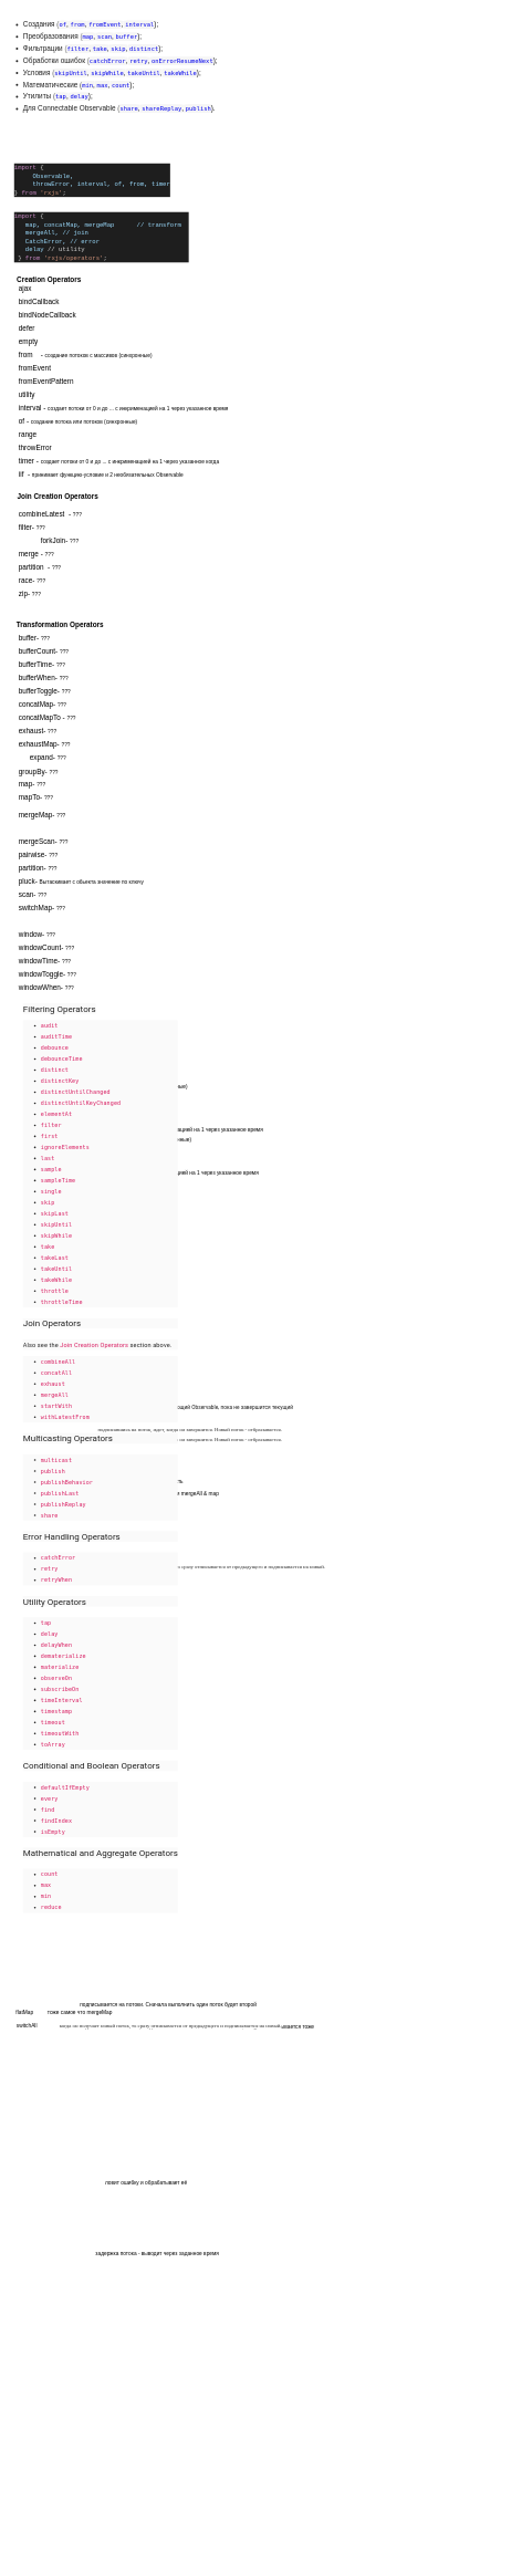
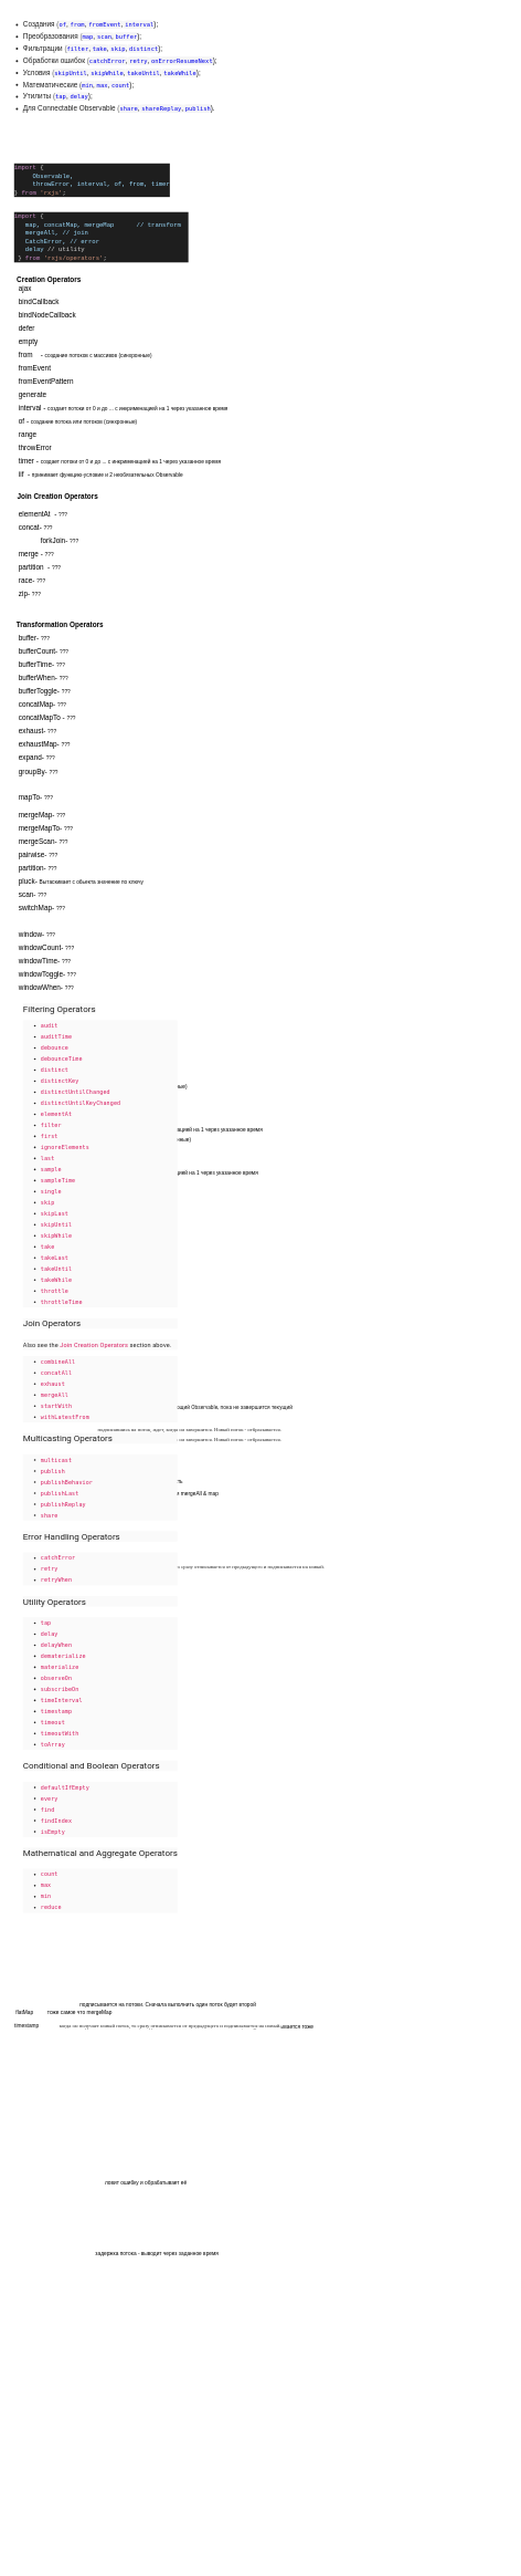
- <mxCell id="37" value="&lt;div&gt;utility&lt;/div&gt;" style="text;html=1;align=left;verticalAlign=middle;resizable=0;points=[];autosize=1;fontSize=16;" parent="1" vertex="1"><mxGeometry x="40" y="880" width="80" height="20" as="geometry" /></mxCell>
+ <mxCell id="37" value="&lt;div&gt;generate&lt;/div&gt;" style="text;html=1;align=left;verticalAlign=middle;resizable=0;points=[];autosize=1;fontSize=16;" parent="1" vertex="1"><mxGeometry x="40" y="880" width="80" height="20" as="geometry" /></mxCell>
- <mxCell id="43" value="&lt;span style=&quot;&quot;&gt;timer -&amp;nbsp;&lt;/span&gt;&lt;span style=&quot;font-size: 12px;&quot;&gt;создает потоки oт 0 и до ... с инкрименацией на 1 через указанное когда&lt;br&gt;&lt;/span&gt;" style="text;html=1;align=left;verticalAlign=middle;resizable=0;points=[];autosize=1;fontSize=16;" parent="1" vertex="1"><mxGeometry x="40" y="1030" width="470" height="20" as="geometry" /></mxCell>
+ <mxCell id="43" value="&lt;span style=&quot;&quot;&gt;timer -&amp;nbsp;&lt;/span&gt;&lt;span style=&quot;font-size: 12px;&quot;&gt;создает потоки oт 0 и до ... с инкрименацией на 1 через указанное время&lt;br&gt;&lt;/span&gt;" style="text;html=1;align=left;verticalAlign=middle;resizable=0;points=[];autosize=1;fontSize=16;" parent="1" vertex="1"><mxGeometry x="40" y="1030" width="470" height="20" as="geometry" /></mxCell>
- <mxCell id="46" value="&lt;span&gt;combineLatest&amp;nbsp;&lt;/span&gt;&amp;nbsp;- &lt;span style=&quot;font-size: 12px&quot;&gt;???&lt;/span&gt;" style="text;html=1;align=left;verticalAlign=middle;resizable=0;points=[];autosize=1;fontSize=16;" vertex="1" parent="1"><mxGeometry x="40" y="1149" width="160" height="20" as="geometry" /></mxCell>
+ <mxCell id="46" value="&lt;span&gt;elementAt&amp;nbsp;&lt;/span&gt;&amp;nbsp;- &lt;span style=&quot;font-size: 12px&quot;&gt;???&lt;/span&gt;" style="text;html=1;align=left;verticalAlign=middle;resizable=0;points=[];autosize=1;fontSize=16;" vertex="1" parent="1"><mxGeometry x="40" y="1149" width="160" height="20" as="geometry" /></mxCell>
- <mxCell id="49" value="filter- &lt;span style=&quot;font-size: 12px&quot;&gt;???&lt;/span&gt;" style="text;html=1;align=left;verticalAlign=middle;resizable=0;points=[];autosize=1;fontSize=16;" vertex="1" parent="1"><mxGeometry x="40" y="1180" width="90" height="20" as="geometry" /></mxCell>
+ <mxCell id="49" value="concat- &lt;span style=&quot;font-size: 12px&quot;&gt;???&lt;/span&gt;" style="text;html=1;align=left;verticalAlign=middle;resizable=0;points=[];autosize=1;fontSize=16;" vertex="1" parent="1"><mxGeometry x="40" y="1180" width="90" height="20" as="geometry" /></mxCell>
- <mxCell id="62" value="expand- &lt;span style=&quot;font-size: 12px&quot;&gt;???&lt;/span&gt;" style="text;html=1;align=left;verticalAlign=middle;resizable=0;points=[];autosize=1;fontSize=16;" vertex="1" parent="1"><mxGeometry x="65" y="1700" width="100" height="20" as="geometry" /></mxCell>
+ <mxCell id="62" value="expand- &lt;span style=&quot;font-size: 12px&quot;&gt;???&lt;/span&gt;" style="text;html=1;align=left;verticalAlign=middle;resizable=0;points=[];autosize=1;fontSize=16;" vertex="1" parent="1"><mxGeometry x="40" y="1700" width="100" height="20" as="geometry" /></mxCell>
- <mxCell id="63" value="map- &lt;span style=&quot;font-size: 12px&quot;&gt;???&lt;/span&gt;" style="text;html=1;align=left;verticalAlign=middle;resizable=0;points=[];autosize=1;fontSize=16;" vertex="1" parent="1"><mxGeometry x="40" y="1760" width="80" height="20" as="geometry" /></mxCell>
+ <mxCell id="66" value="mergeMapTo- &lt;span style=&quot;font-size: 12px&quot;&gt;???&lt;/span&gt;" style="text;html=1;align=left;verticalAlign=middle;resizable=0;points=[];autosize=1;fontSize=16;" vertex="1" parent="1"><mxGeometry x="40" y="1860" width="140" height="20" as="geometry" /></mxCell>
- <mxCell id="26" value="switchAll" style="text;html=1;align=center;verticalAlign=middle;resizable=0;points=[];autosize=1;fontSize=12;" parent="1" vertex="1"><mxGeometry x="30" y="4570" width="60" height="20" as="geometry" /></mxCell>
+ <mxCell id="26" value="timestamp" style="text;html=1;align=center;verticalAlign=middle;resizable=0;points=[];autosize=1;fontSize=12;" parent="1" vertex="1"><mxGeometry x="30" y="4570" width="60" height="20" as="geometry" /></mxCell>
